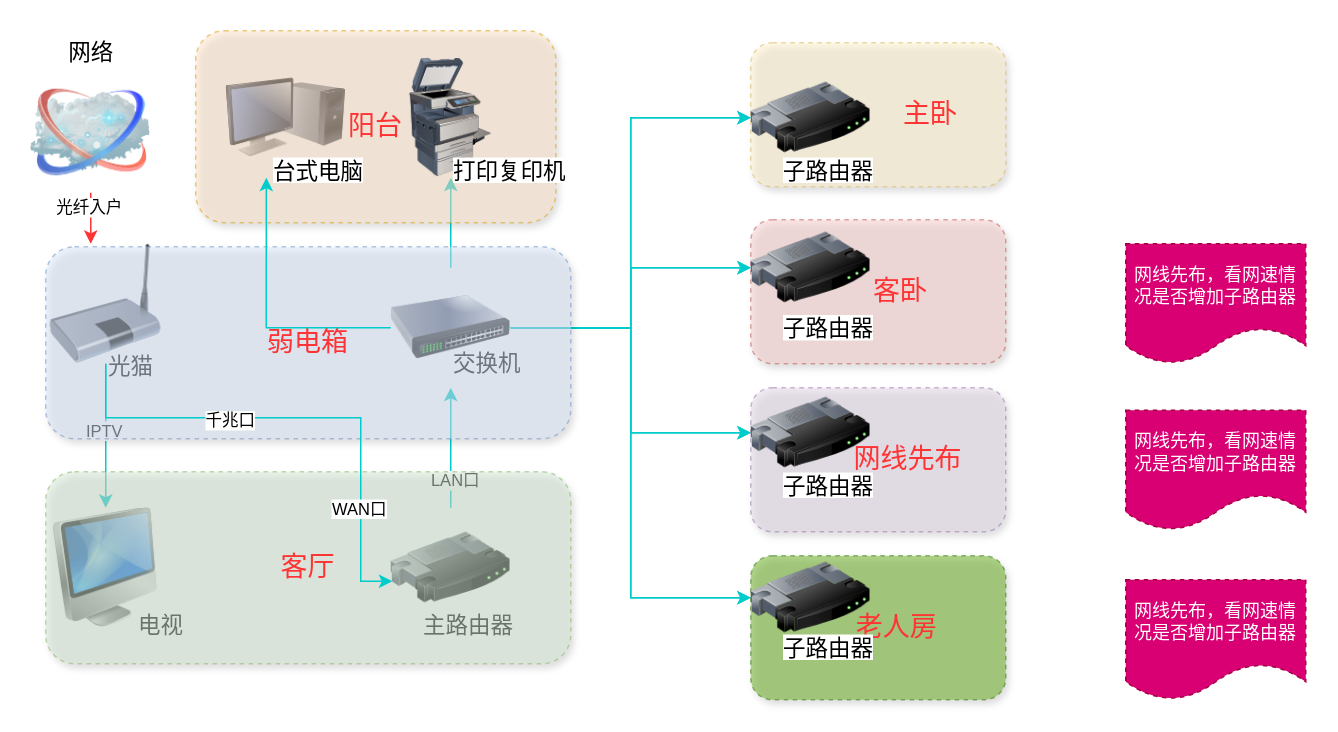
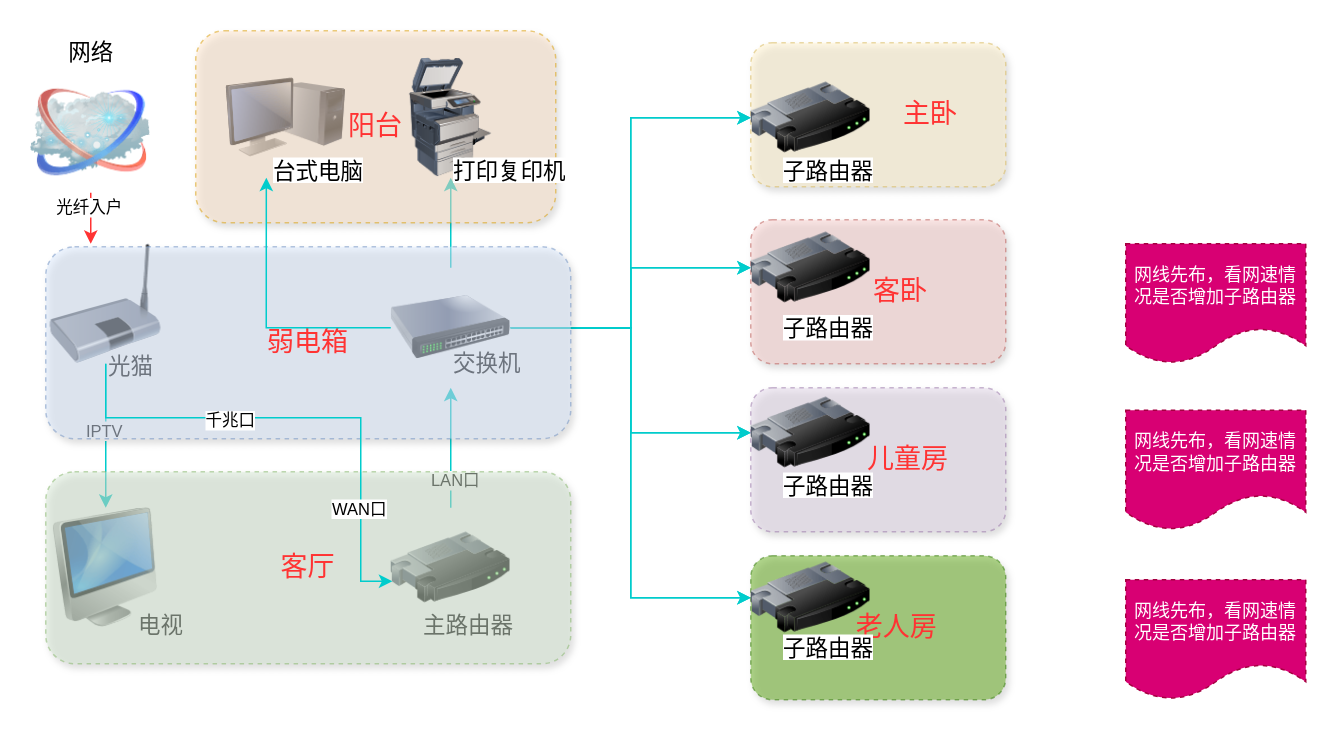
- <mxCell id="33" value="&lt;span style=&quot;font-size: 18px;&quot;&gt;&lt;font style=&quot;color: rgb(255, 51, 51);&quot;&gt;&amp;nbsp; &amp;nbsp; &amp;nbsp; &amp;nbsp; 网线先布&lt;/font&gt;&lt;/span&gt;" style="rounded=1;whiteSpace=wrap;html=1;dashed=1;shadow=1;opacity=50;fillColor=#e1d5e7;strokeColor=#9673a6;" parent="1" vertex="1"><mxGeometry x="500" y="258" width="170" height="96" as="geometry" /></mxCell>
+ <mxCell id="33" value="&lt;span style=&quot;font-size: 18px;&quot;&gt;&lt;font style=&quot;color: rgb(255, 51, 51);&quot;&gt;&amp;nbsp; &amp;nbsp; &amp;nbsp; &amp;nbsp; 儿童房&lt;/font&gt;&lt;/span&gt;" style="rounded=1;whiteSpace=wrap;html=1;dashed=1;shadow=1;opacity=50;fillColor=#e1d5e7;strokeColor=#9673a6;" parent="1" vertex="1"><mxGeometry x="500" y="258" width="170" height="96" as="geometry" /></mxCell>
